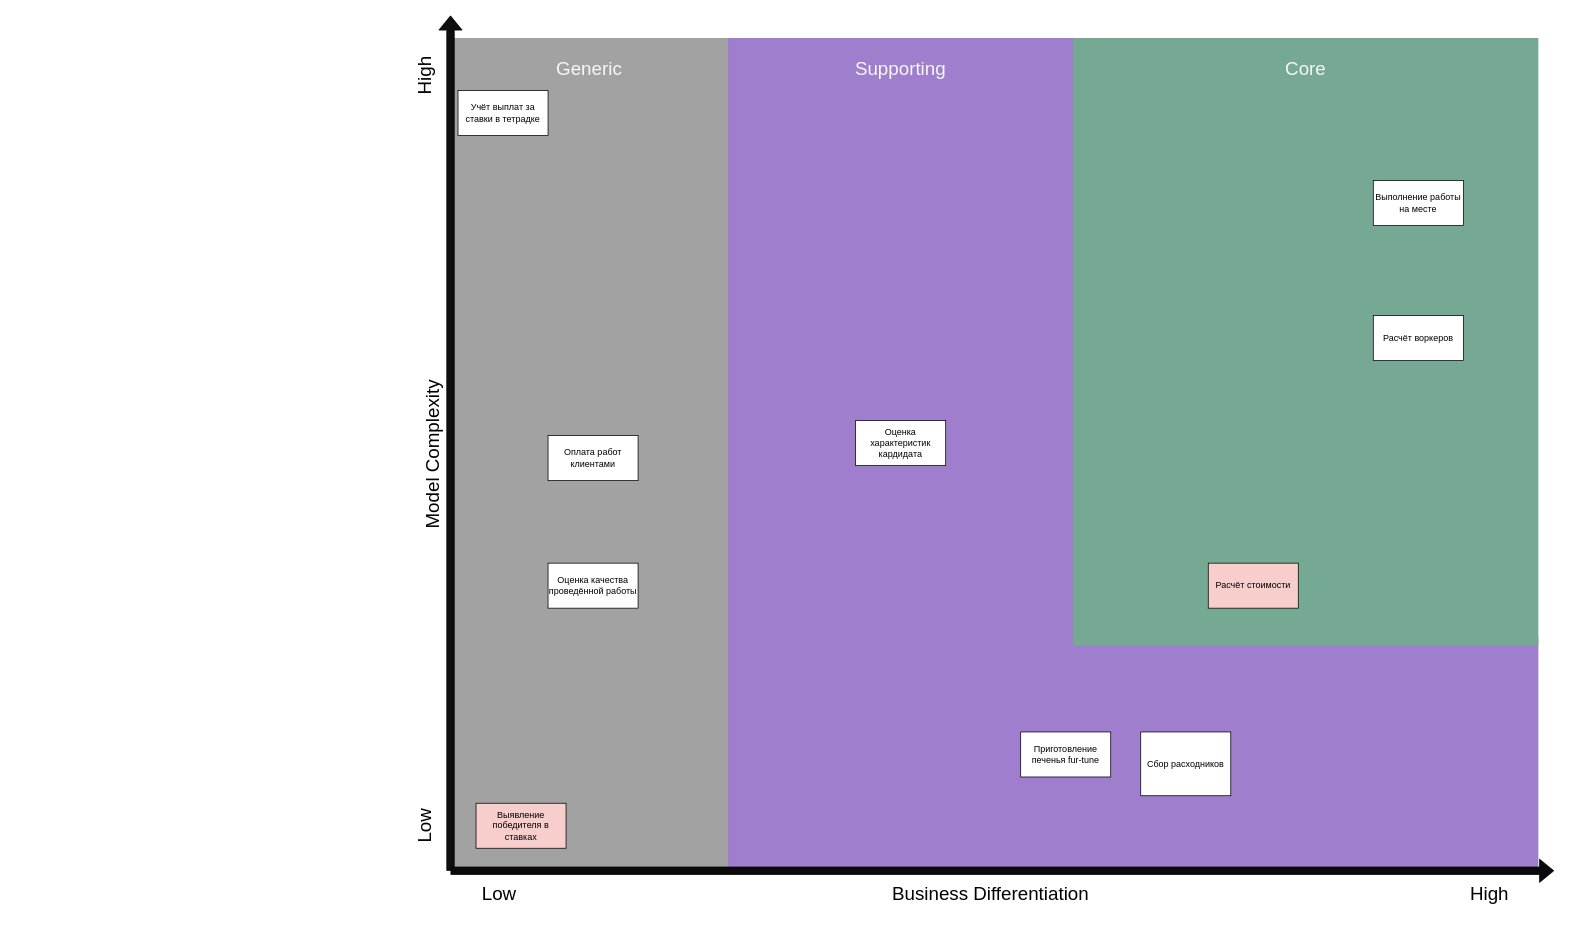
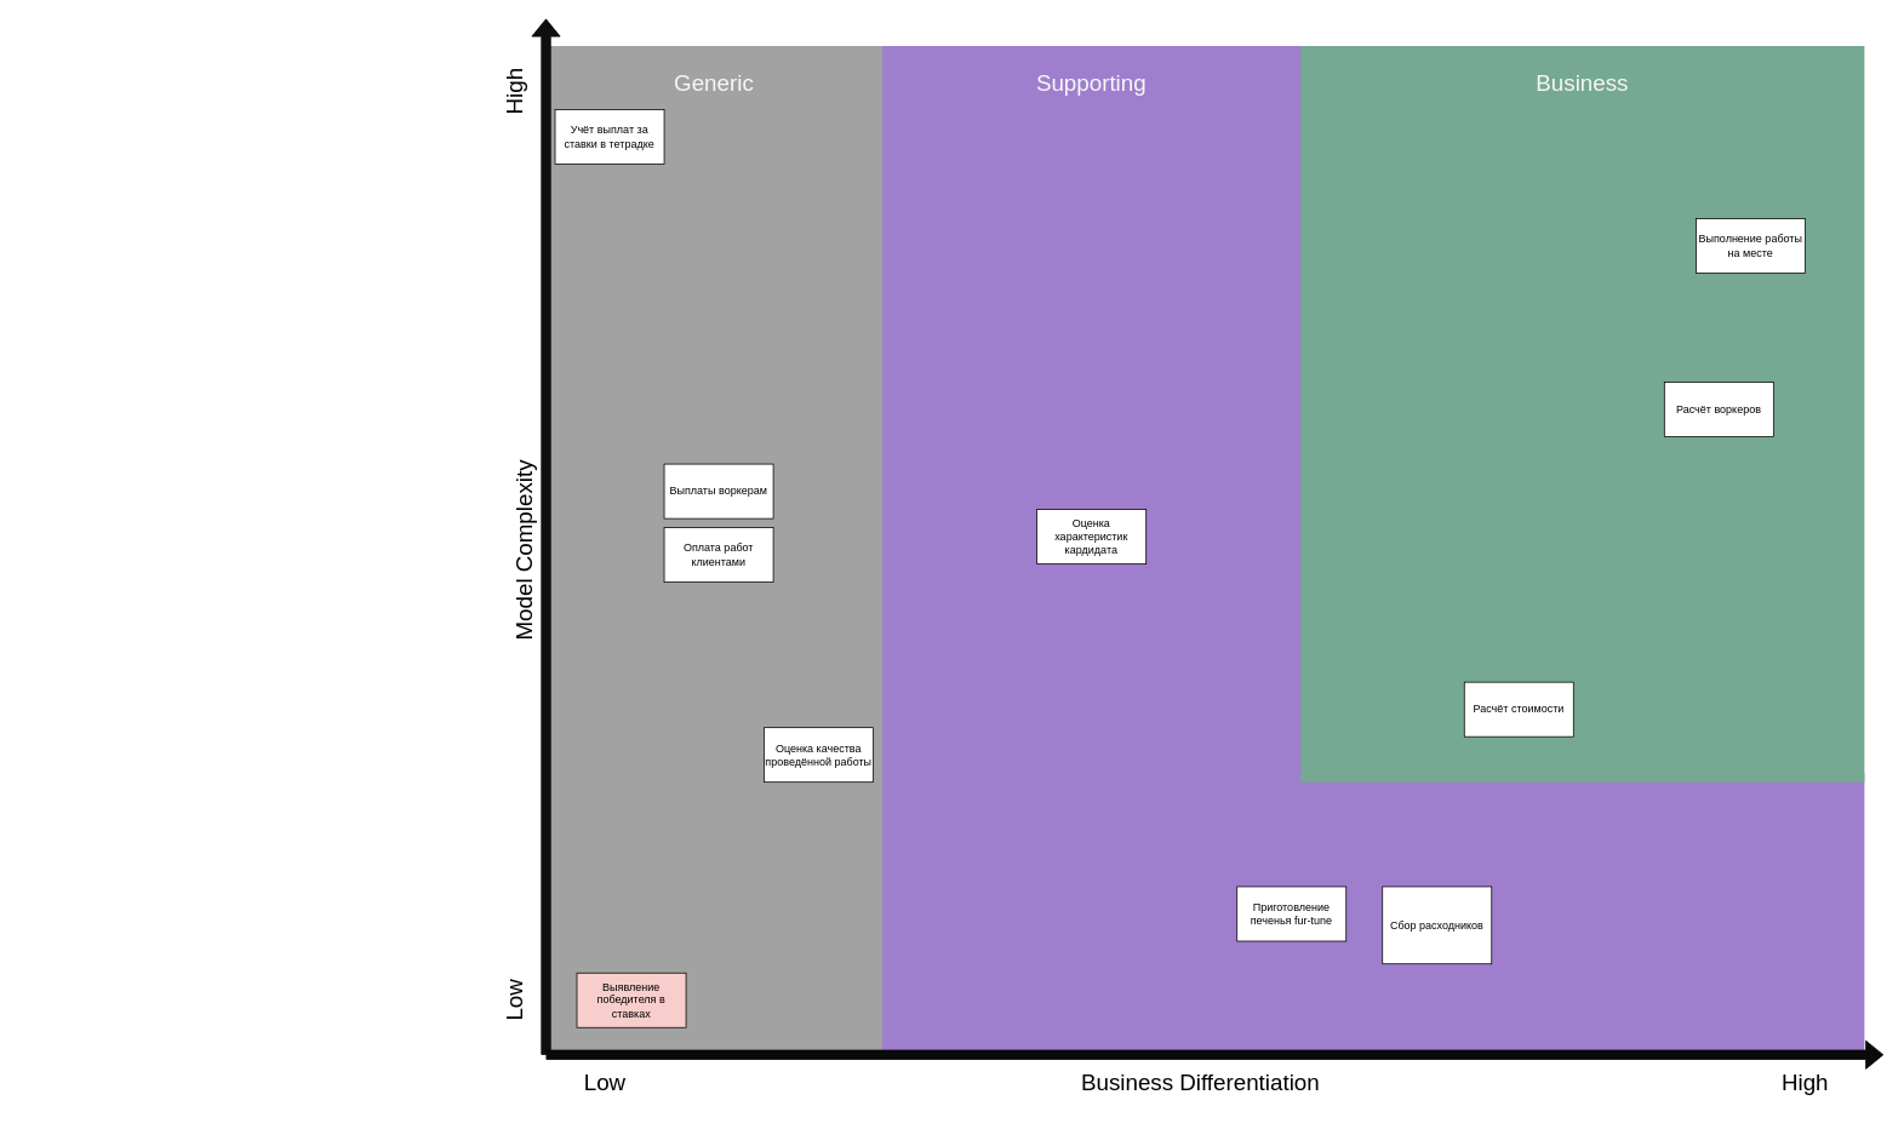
- <mxCell id="12" value="&lt;font color=&quot;#f7f7f7&quot; style=&quot;font-size: 25px;&quot;&gt;Core&lt;/font&gt;" style="text;html=1;strokeColor=none;fillColor=none;align=center;verticalAlign=middle;whiteSpace=wrap;rounded=0;" vertex="1" parent="3"><mxGeometry x="1030" y="40" width="220" height="60" as="geometry" /></mxCell>
+ <mxCell id="12" value="&lt;font color=&quot;#f7f7f7&quot; style=&quot;font-size: 25px;&quot;&gt;Business&lt;/font&gt;" style="text;html=1;strokeColor=none;fillColor=none;align=center;verticalAlign=middle;whiteSpace=wrap;rounded=0;" vertex="1" parent="3"><mxGeometry x="1030" y="40" width="220" height="60" as="geometry" /></mxCell>
- <mxCell id="18" value="Выполнение работы на месте" style="rounded=0;whiteSpace=wrap;html=1;" vertex="1" parent="3"><mxGeometry x="1230" y="220" width="120" height="60" as="geometry" /></mxCell>
+ <mxCell id="18" value="Выполнение работы на месте" style="rounded=0;whiteSpace=wrap;html=1;" vertex="1" parent="3"><mxGeometry x="1265" y="220" width="120" height="60" as="geometry" /></mxCell>
+ <mxCell id="23" value="Выплаты воркерам" style="rounded=0;whiteSpace=wrap;html=1;" vertex="1" parent="3"><mxGeometry x="130" y="490" width="120" height="60" as="geometry" /></mxCell>
- <mxCell id="19" value="Оценка качества проведённой работы" style="rounded=0;whiteSpace=wrap;html=1;" vertex="1" parent="3"><mxGeometry x="130" y="730" width="120" height="60" as="geometry" /></mxCell>
+ <mxCell id="19" value="Оценка качества проведённой работы" style="rounded=0;whiteSpace=wrap;html=1;" vertex="1" parent="3"><mxGeometry x="240" y="780" width="120" height="60" as="geometry" /></mxCell>
- <mxCell id="17" value="Расчёт стоимости" style="rounded=0;whiteSpace=wrap;html=1;fillColor=#f8cecc;" vertex="1" parent="3"><mxGeometry x="1010" y="730" width="120" height="60" as="geometry" /></mxCell>
+ <mxCell id="17" value="Расчёт стоимости" style="rounded=0;whiteSpace=wrap;html=1;" vertex="1" parent="3"><mxGeometry x="1010" y="730" width="120" height="60" as="geometry" /></mxCell>
